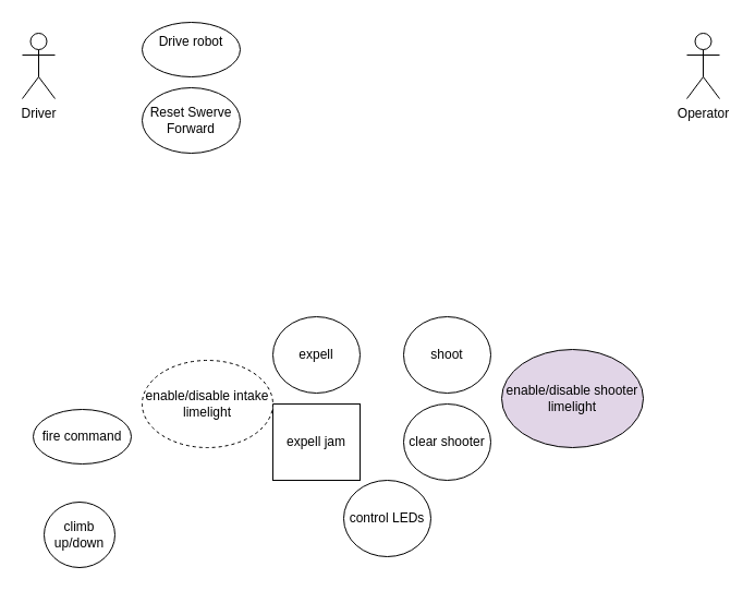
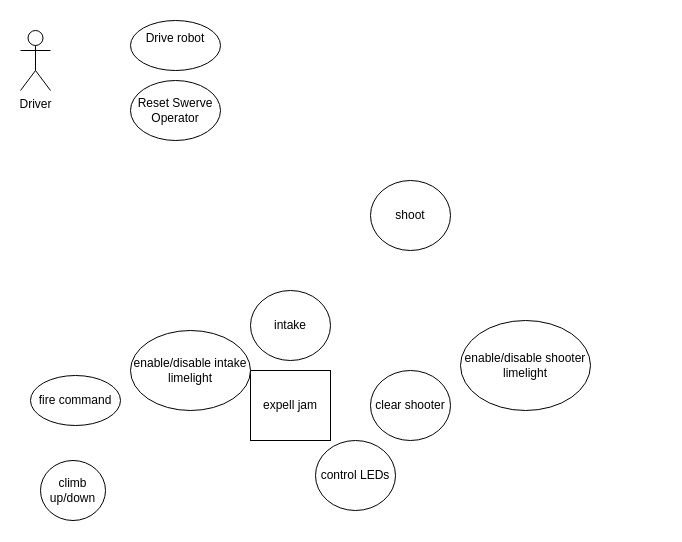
- <mxCell id="3" value="Operator" style="shape=umlActor;verticalLabelPosition=bottom;verticalAlign=top;html=1;outlineConnect=0;" parent="1" vertex="1"><mxGeometry x="630" y="30" width="30" height="60" as="geometry" /></mxCell>
- <mxCell id="14" value="Reset Swerve Forward" style="ellipse;whiteSpace=wrap;html=1;" vertex="1" parent="1"><mxGeometry x="130" y="80" width="90" height="60" as="geometry" /></mxCell>
+ <mxCell id="14" value="Reset Swerve Operator" style="ellipse;whiteSpace=wrap;html=1;" vertex="1" parent="1"><mxGeometry x="130" y="80" width="90" height="60" as="geometry" /></mxCell>
- <mxCell id="5" value="expell" style="ellipse;whiteSpace=wrap;html=1;" parent="1" vertex="1"><mxGeometry x="250" y="290" width="80" height="70" as="geometry" /></mxCell>
+ <mxCell id="5" value="intake" style="ellipse;whiteSpace=wrap;html=1;" parent="1" vertex="1"><mxGeometry x="250" y="290" width="80" height="70" as="geometry" /></mxCell>
- <mxCell id="7" value="shoot" style="ellipse;whiteSpace=wrap;html=1;" parent="1" vertex="1"><mxGeometry x="370" y="290" width="80" height="70" as="geometry" /></mxCell>
+ <mxCell id="7" value="shoot" style="ellipse;whiteSpace=wrap;html=1;" parent="1" vertex="1"><mxGeometry x="370" y="180" width="80" height="70" as="geometry" /></mxCell>
- <mxCell id="10" value="enable/disable shooter limelight" style="ellipse;whiteSpace=wrap;html=1;fillColor=#e1d5e7;" parent="1" vertex="1"><mxGeometry x="460" y="320" width="130" height="90" as="geometry" /></mxCell>
+ <mxCell id="10" value="enable/disable shooter limelight" style="ellipse;whiteSpace=wrap;html=1;" parent="1" vertex="1"><mxGeometry x="460" y="320" width="130" height="90" as="geometry" /></mxCell>
- <mxCell id="11" value="enable/disable intake limelight" style="ellipse;whiteSpace=wrap;html=1;dashed=1;" parent="1" vertex="1"><mxGeometry x="130" y="330" width="120" height="80" as="geometry" /></mxCell>
+ <mxCell id="11" value="enable/disable intake limelight" style="ellipse;whiteSpace=wrap;html=1;" parent="1" vertex="1"><mxGeometry x="130" y="330" width="120" height="80" as="geometry" /></mxCell>
